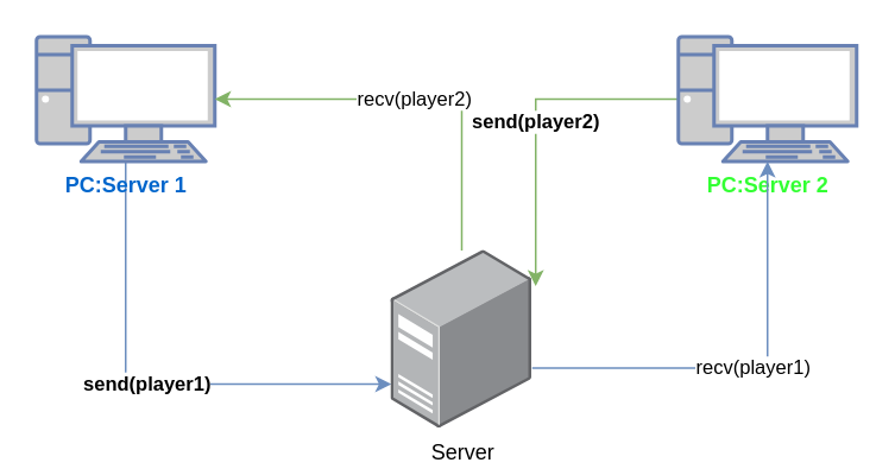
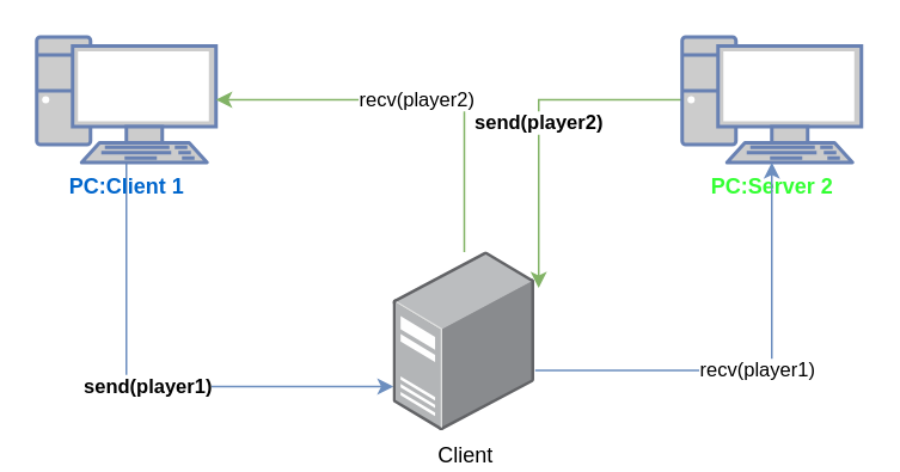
- <mxCell id="3" value="PC:Server 1" style="fontColor=#0066CC;verticalAlign=top;verticalLabelPosition=bottom;labelPosition=center;align=center;html=1;outlineConnect=0;fillColor=#CCCCCC;strokeColor=#6881B3;gradientColor=none;gradientDirection=north;strokeWidth=2;shape=mxgraph.networks.pc;fontStyle=1" vertex="1" parent="1"><mxGeometry x="20" y="20" width="100" height="70" as="geometry" /></mxCell>
+ <mxCell id="3" value="PC:Client 1" style="fontColor=#0066CC;verticalAlign=top;verticalLabelPosition=bottom;labelPosition=center;align=center;html=1;outlineConnect=0;fillColor=#CCCCCC;strokeColor=#6881B3;gradientColor=none;gradientDirection=north;strokeWidth=2;shape=mxgraph.networks.pc;fontStyle=1" vertex="1" parent="1"><mxGeometry x="20" y="20" width="100" height="70" as="geometry" /></mxCell>
- <mxCell id="8" value="Server" style="points=[];aspect=fixed;html=1;align=center;shadow=0;dashed=0;image;image=img/lib/allied_telesis/computer_and_terminals/Server_Desktop.svg;" vertex="1" parent="1"><mxGeometry x="219" y="140" width="79" height="100" as="geometry" /></mxCell>
+ <mxCell id="8" value="Client" style="points=[];aspect=fixed;html=1;align=center;shadow=0;dashed=0;image;image=img/lib/allied_telesis/computer_and_terminals/Server_Desktop.svg;" vertex="1" parent="1"><mxGeometry x="219" y="140" width="79" height="100" as="geometry" /></mxCell>
